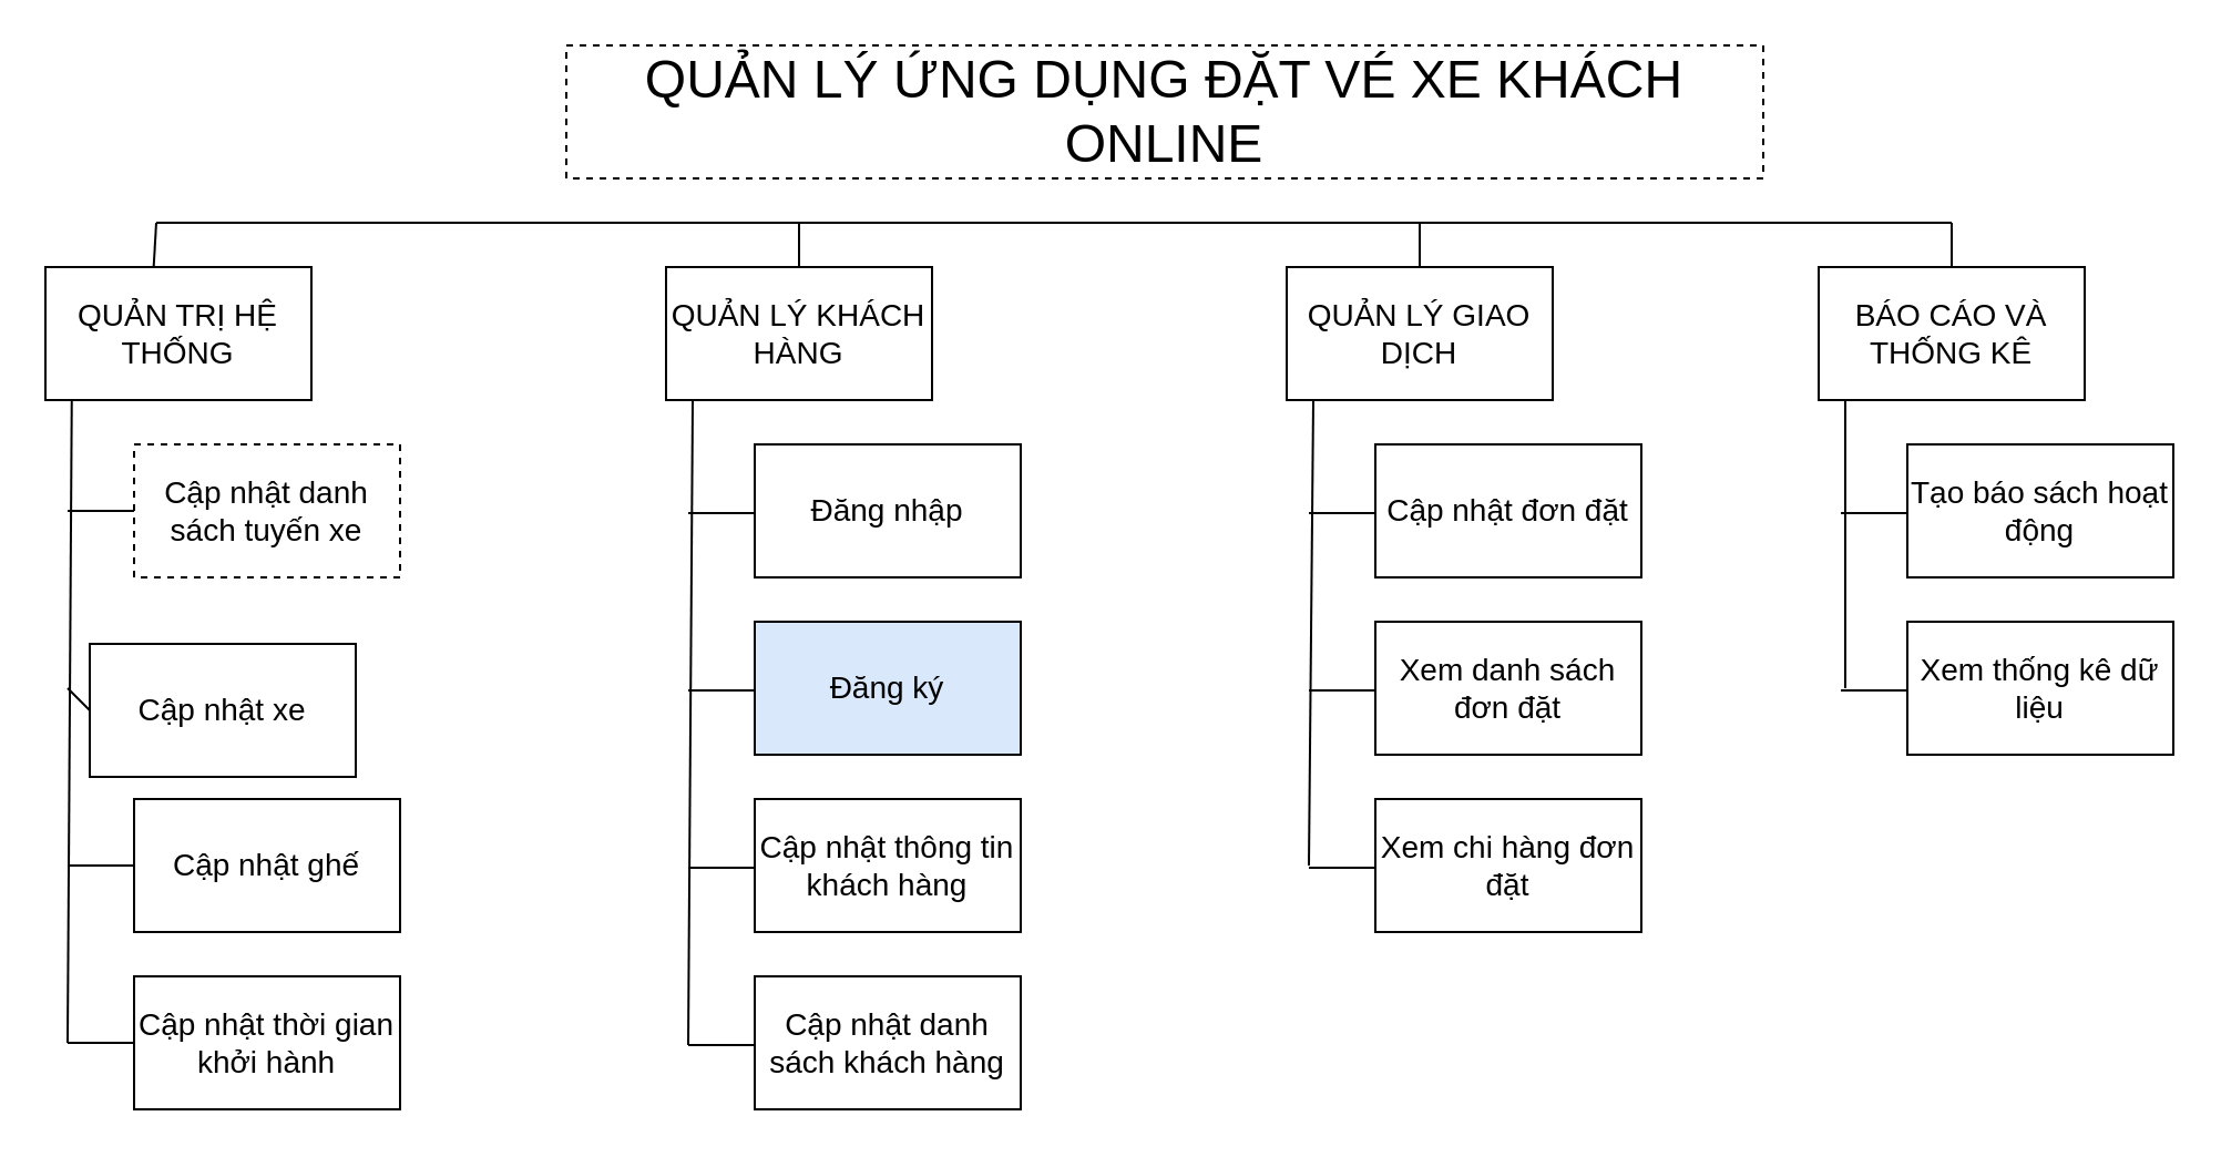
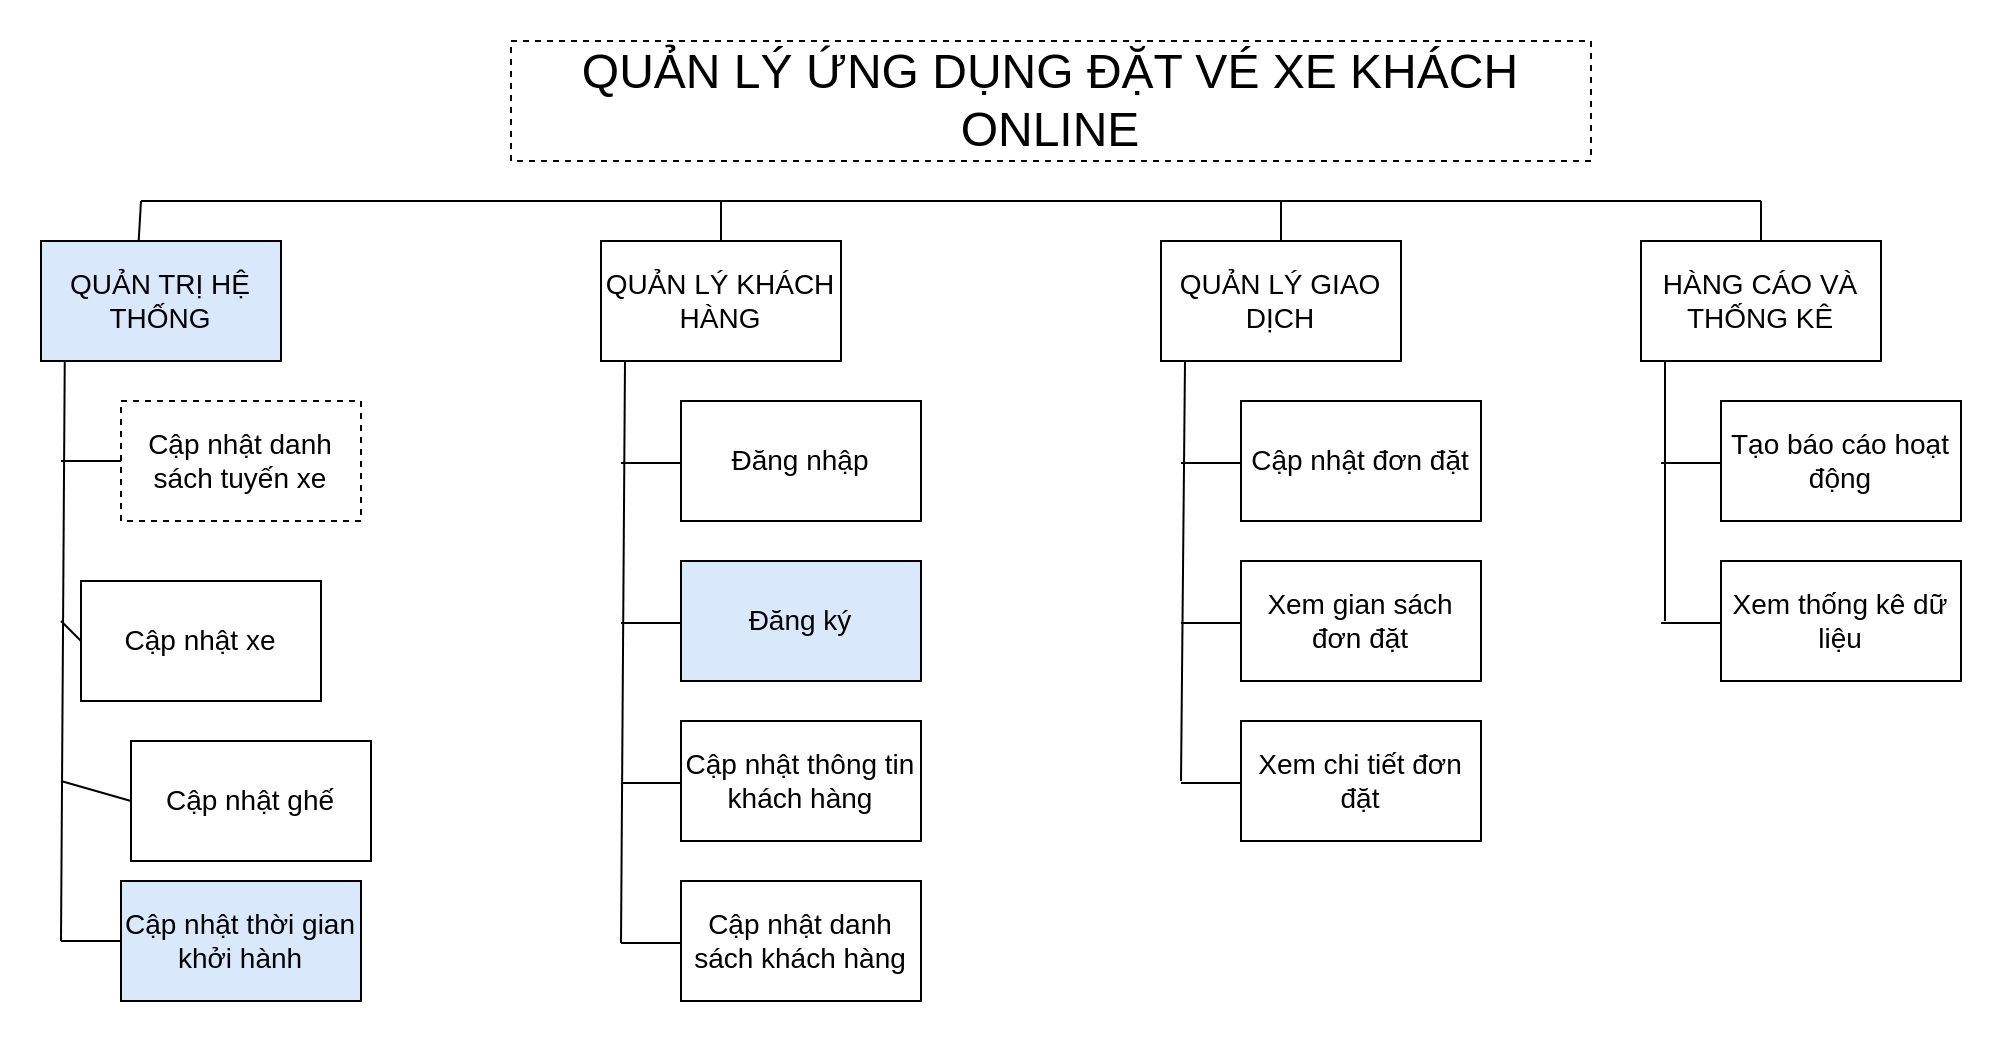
- <mxCell id="3" value="&lt;font style=&quot;font-size: 14px;&quot;&gt;QUẢN TRỊ HỆ THỐNG&lt;/font&gt;" style="rounded=0;whiteSpace=wrap;html=1;" vertex="1" parent="1"><mxGeometry x="20" y="120" width="120" height="60" as="geometry" /></mxCell>
+ <mxCell id="3" value="&lt;font style=&quot;font-size: 14px;&quot;&gt;QUẢN TRỊ HỆ THỐNG&lt;/font&gt;" style="rounded=0;whiteSpace=wrap;html=1;fillColor=#dae8fc;" vertex="1" parent="1"><mxGeometry x="20" y="120" width="120" height="60" as="geometry" /></mxCell>
- <mxCell id="6" value="&lt;font style=&quot;font-size: 14px;&quot;&gt;BÁO CÁO VÀ THỐNG KÊ&lt;/font&gt;" style="rounded=0;whiteSpace=wrap;html=1;" vertex="1" parent="1"><mxGeometry x="820" y="120" width="120" height="60" as="geometry" /></mxCell>
+ <mxCell id="6" value="&lt;font style=&quot;font-size: 14px;&quot;&gt;HÀNG CÁO VÀ THỐNG KÊ&lt;/font&gt;" style="rounded=0;whiteSpace=wrap;html=1;" vertex="1" parent="1"><mxGeometry x="820" y="120" width="120" height="60" as="geometry" /></mxCell>
- <mxCell id="18" value="&lt;font style=&quot;font-size: 14px;&quot;&gt;Tạo báo sách hoạt động&lt;/font&gt;" style="rounded=0;whiteSpace=wrap;html=1;" vertex="1" parent="1"><mxGeometry x="860" y="200" width="120" height="60" as="geometry" /></mxCell>
+ <mxCell id="18" value="&lt;font style=&quot;font-size: 14px;&quot;&gt;Tạo báo cáo hoạt động&lt;/font&gt;" style="rounded=0;whiteSpace=wrap;html=1;" vertex="1" parent="1"><mxGeometry x="860" y="200" width="120" height="60" as="geometry" /></mxCell>
- <mxCell id="16" value="&lt;font style=&quot;font-size: 14px;&quot;&gt;Xem danh sách đơn đặt&lt;/font&gt;" style="rounded=0;whiteSpace=wrap;html=1;" vertex="1" parent="1"><mxGeometry x="620" y="280" width="120" height="60" as="geometry" /></mxCell>
+ <mxCell id="16" value="&lt;font style=&quot;font-size: 14px;&quot;&gt;Xem gian sách đơn đặt&lt;/font&gt;" style="rounded=0;whiteSpace=wrap;html=1;" vertex="1" parent="1"><mxGeometry x="620" y="280" width="120" height="60" as="geometry" /></mxCell>
- <mxCell id="9" value="&lt;font style=&quot;font-size: 14px;&quot;&gt;Cập nhật ghế&lt;/font&gt;" style="rounded=0;whiteSpace=wrap;html=1;" vertex="1" parent="1"><mxGeometry x="60" y="360" width="120" height="60" as="geometry" /></mxCell>
+ <mxCell id="9" value="&lt;font style=&quot;font-size: 14px;&quot;&gt;Cập nhật ghế&lt;/font&gt;" style="rounded=0;whiteSpace=wrap;html=1;" vertex="1" parent="1"><mxGeometry x="65" y="370" width="120" height="60" as="geometry" /></mxCell>
- <mxCell id="17" value="&lt;font style=&quot;font-size: 14px;&quot;&gt;Xem chi hàng đơn đặt&lt;/font&gt;" style="rounded=0;whiteSpace=wrap;html=1;" vertex="1" parent="1"><mxGeometry x="620" y="360" width="120" height="60" as="geometry" /></mxCell>
+ <mxCell id="17" value="&lt;font style=&quot;font-size: 14px;&quot;&gt;Xem chi tiết đơn đặt&lt;/font&gt;" style="rounded=0;whiteSpace=wrap;html=1;" vertex="1" parent="1"><mxGeometry x="620" y="360" width="120" height="60" as="geometry" /></mxCell>
- <mxCell id="10" value="&lt;font style=&quot;font-size: 14px;&quot;&gt;Cập nhật thời gian khởi hành&lt;/font&gt;" style="rounded=0;whiteSpace=wrap;html=1;" vertex="1" parent="1"><mxGeometry x="60" y="440" width="120" height="60" as="geometry" /></mxCell>
+ <mxCell id="10" value="&lt;font style=&quot;font-size: 14px;&quot;&gt;Cập nhật thời gian khởi hành&lt;/font&gt;" style="rounded=0;whiteSpace=wrap;html=1;fillColor=#dae8fc;" vertex="1" parent="1"><mxGeometry x="60" y="440" width="120" height="60" as="geometry" /></mxCell>
